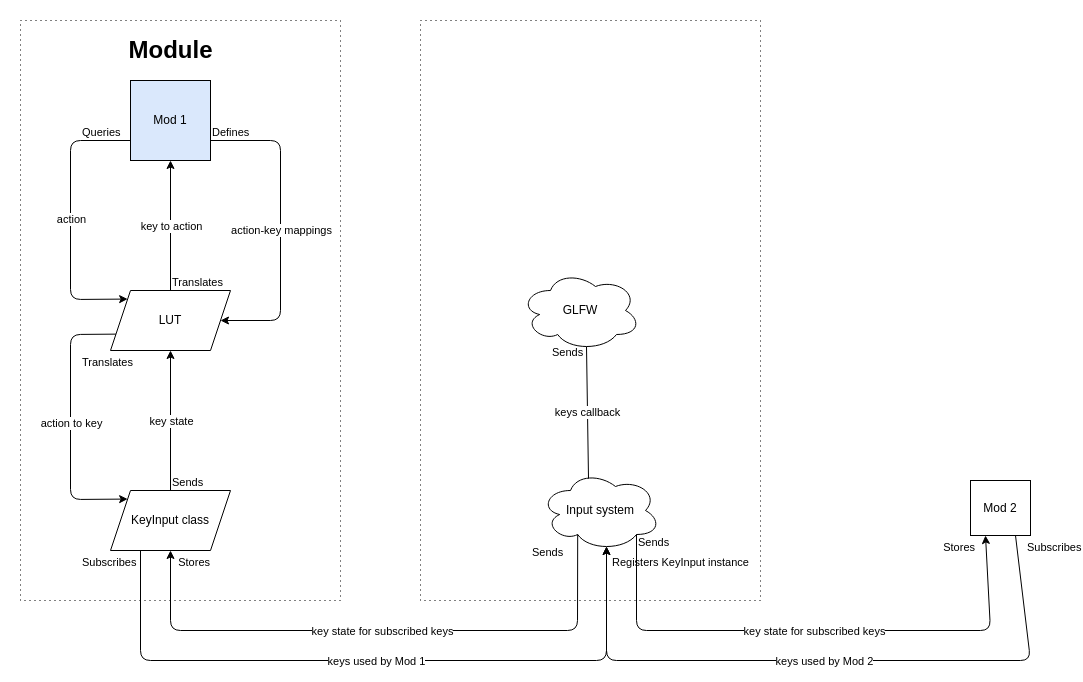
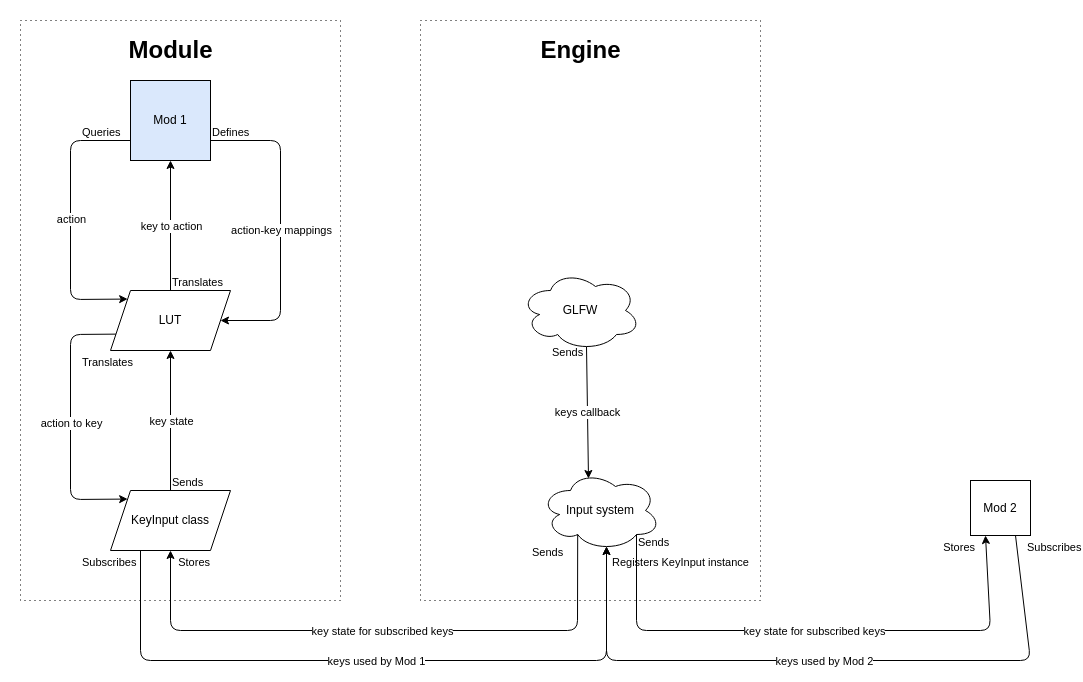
+ <mxCell id="29" value="Engine" style="text;strokeColor=none;fillColor=none;html=1;fontSize=24;fontStyle=1;verticalAlign=middle;align=center;" vertex="1" parent="1"><mxGeometry x="530" y="30" width="100" height="40" as="geometry" /></mxCell>
- <mxCell id="6" value="" style="endArrow=none;html=1;exitX=0.55;exitY=0.95;exitDx=0;exitDy=0;exitPerimeter=0;entryX=0.4;entryY=0.1;entryDx=0;entryDy=0;entryPerimeter=0;" edge="1" parent="1" source="28" target="5"><mxGeometry relative="1" as="geometry"><mxPoint x="450" y="575" as="sourcePoint" /><mxPoint x="610" y="575" as="targetPoint" /></mxGeometry></mxCell>
+ <mxCell id="6" value="" style="endArrow=classic;html=1;exitX=0.55;exitY=0.95;exitDx=0;exitDy=0;exitPerimeter=0;entryX=0.4;entryY=0.1;entryDx=0;entryDy=0;entryPerimeter=0;" edge="1" parent="1" source="28" target="5"><mxGeometry relative="1" as="geometry"><mxPoint x="450" y="575" as="sourcePoint" /><mxPoint x="610" y="575" as="targetPoint" /></mxGeometry></mxCell>
